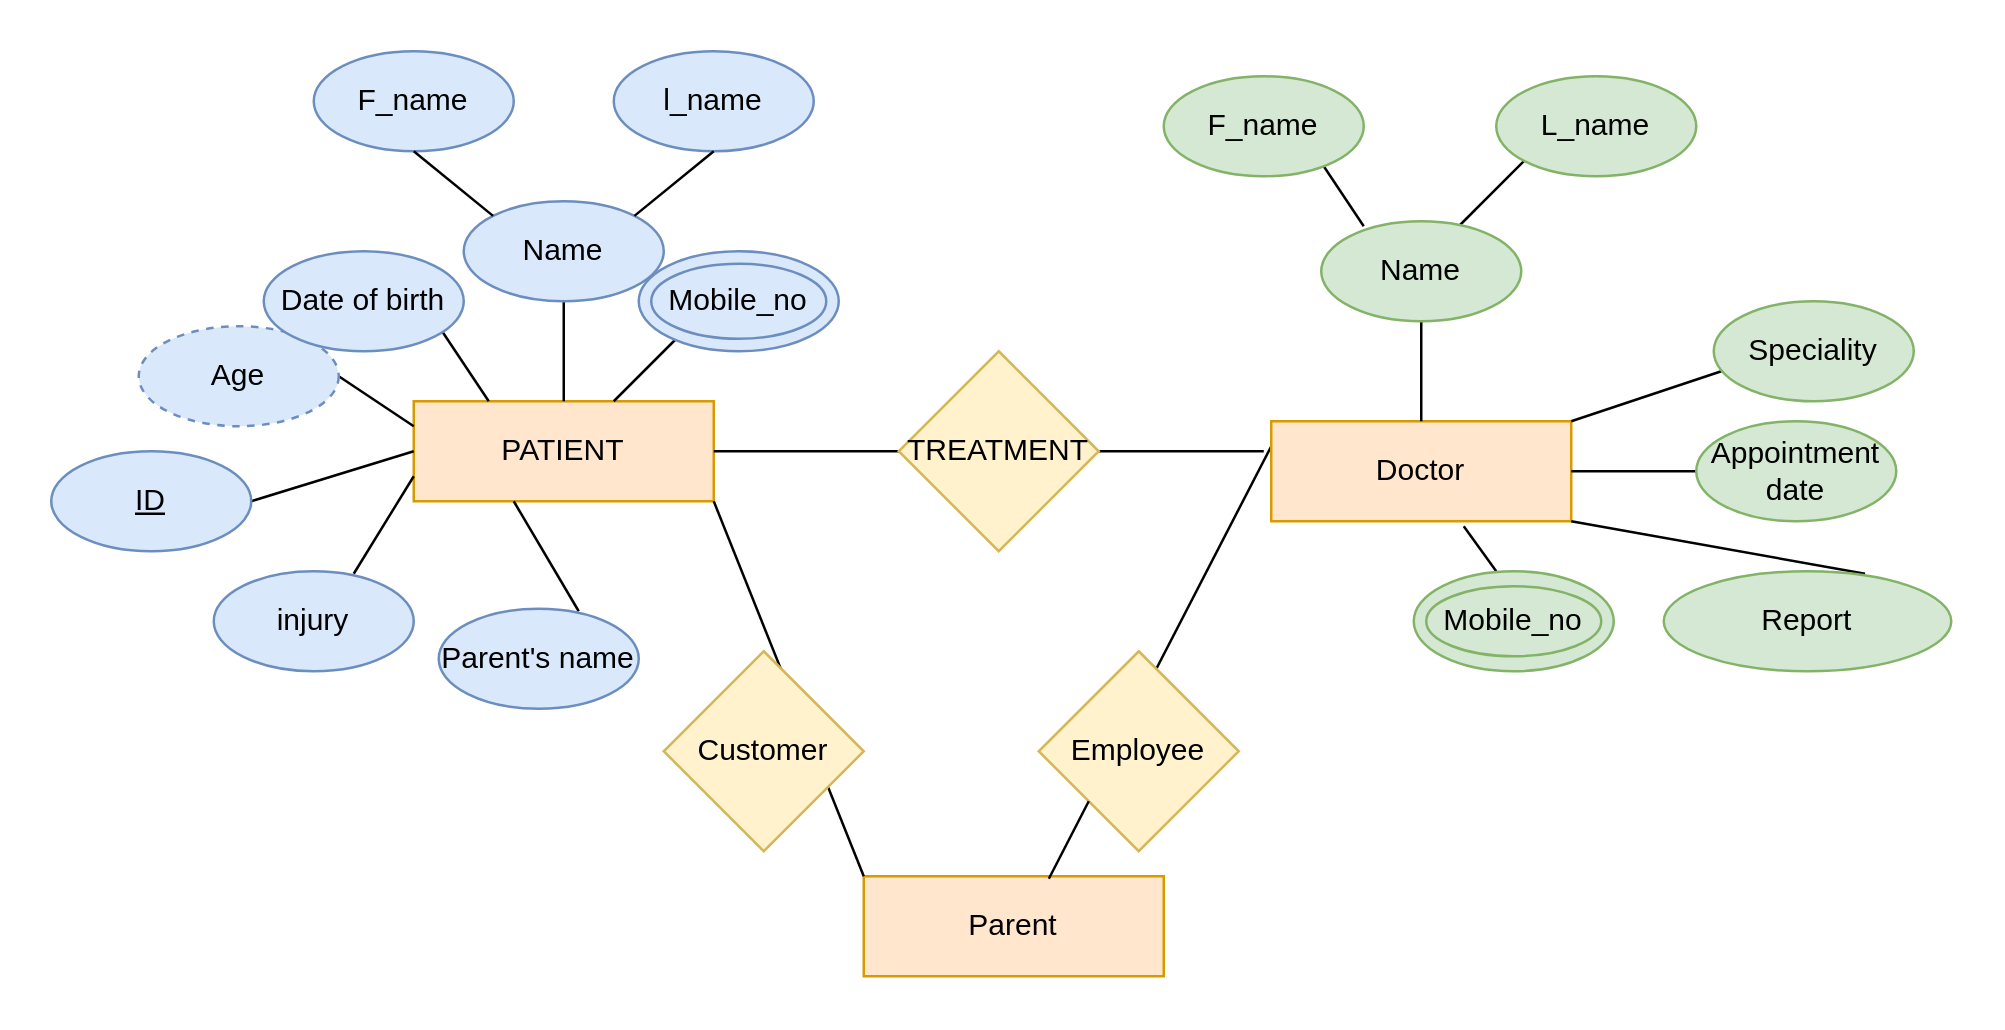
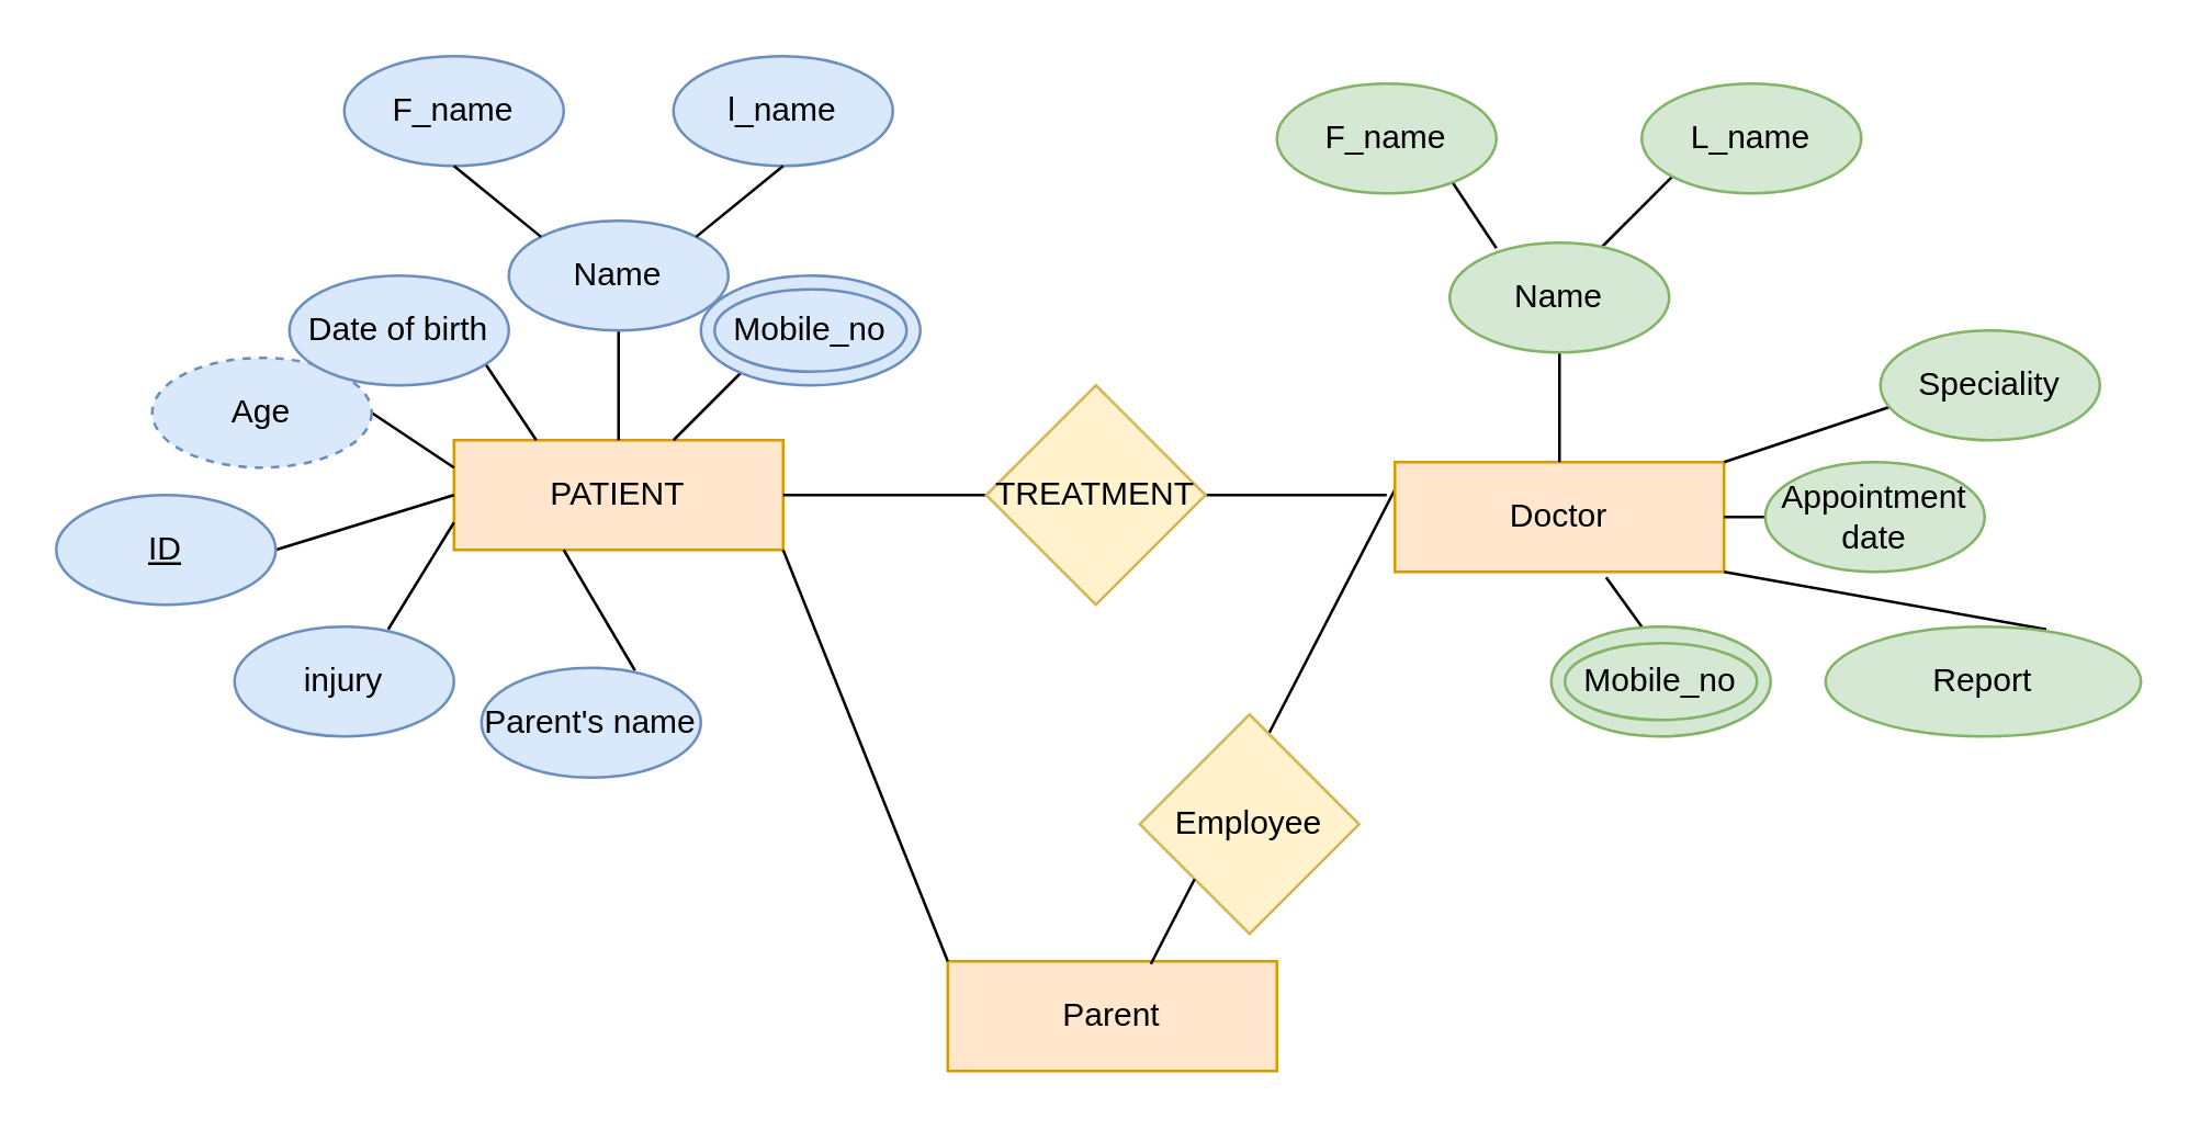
- <mxCell id="33" value="Appointment date" style="ellipse;whiteSpace=wrap;html=1;fillColor=#d5e8d4;strokeColor=#82b366;" vertex="1" parent="1"><mxGeometry x="678" y="168" width="80" height="40" as="geometry" /></mxCell>
+ <mxCell id="33" value="Appointment date" style="ellipse;whiteSpace=wrap;html=1;fillColor=#d5e8d4;strokeColor=#82b366;" vertex="1" parent="1"><mxGeometry x="643" y="168" width="80" height="40" as="geometry" /></mxCell>
- <mxCell id="44" value="Customer" style="rhombus;whiteSpace=wrap;html=1;fillColor=#fff2cc;strokeColor=#d6b656;" vertex="1" parent="1"><mxGeometry x="265" y="260" width="80" height="80" as="geometry" /></mxCell>
